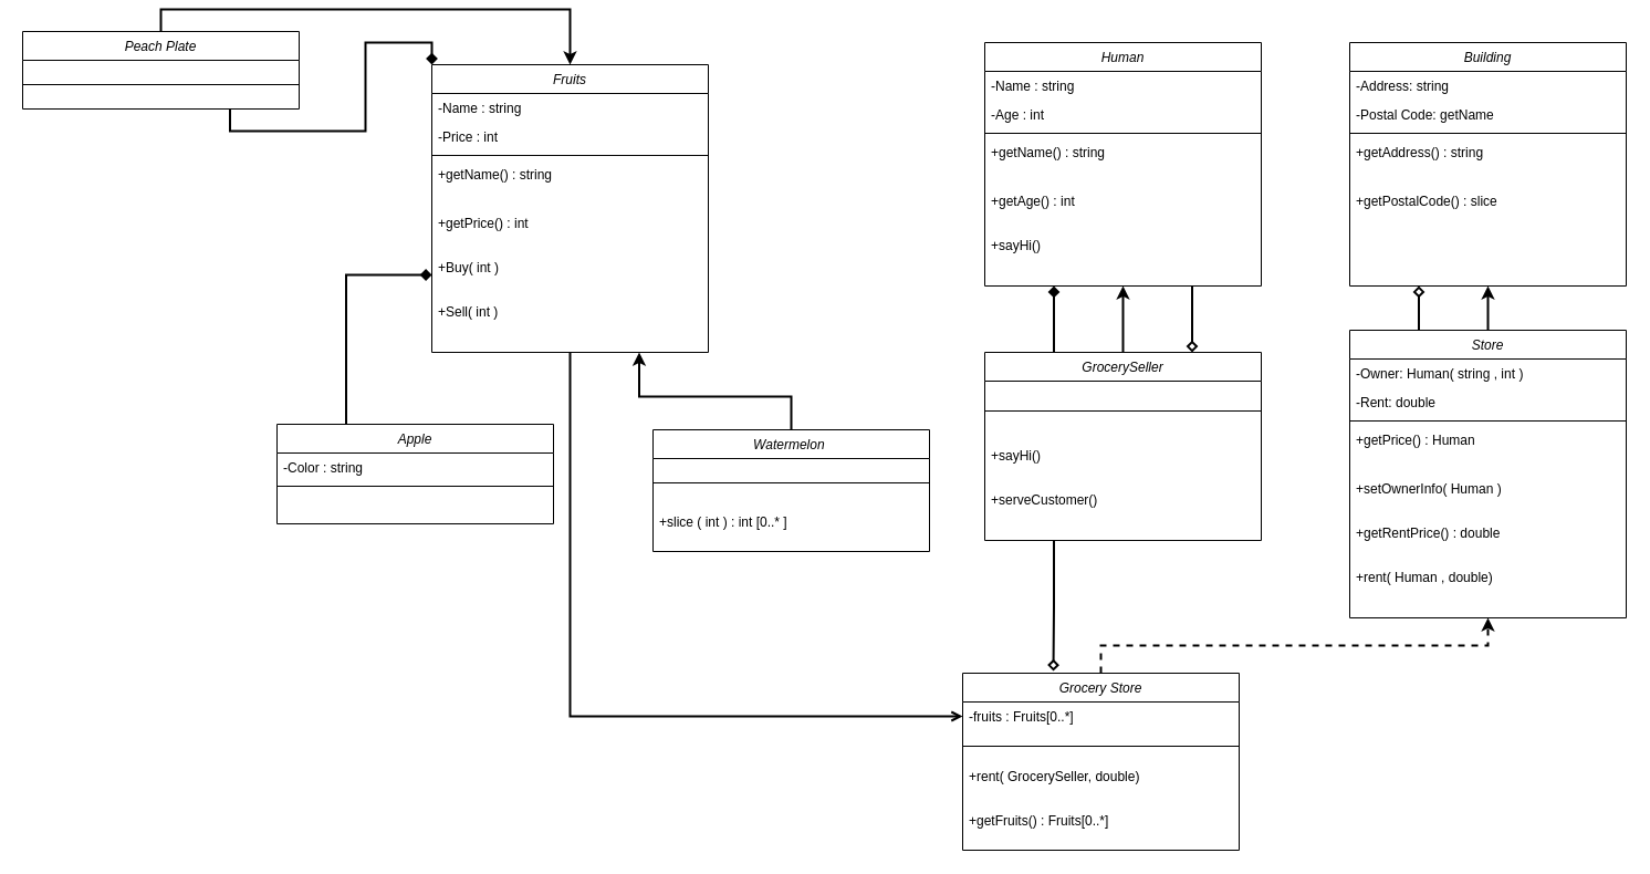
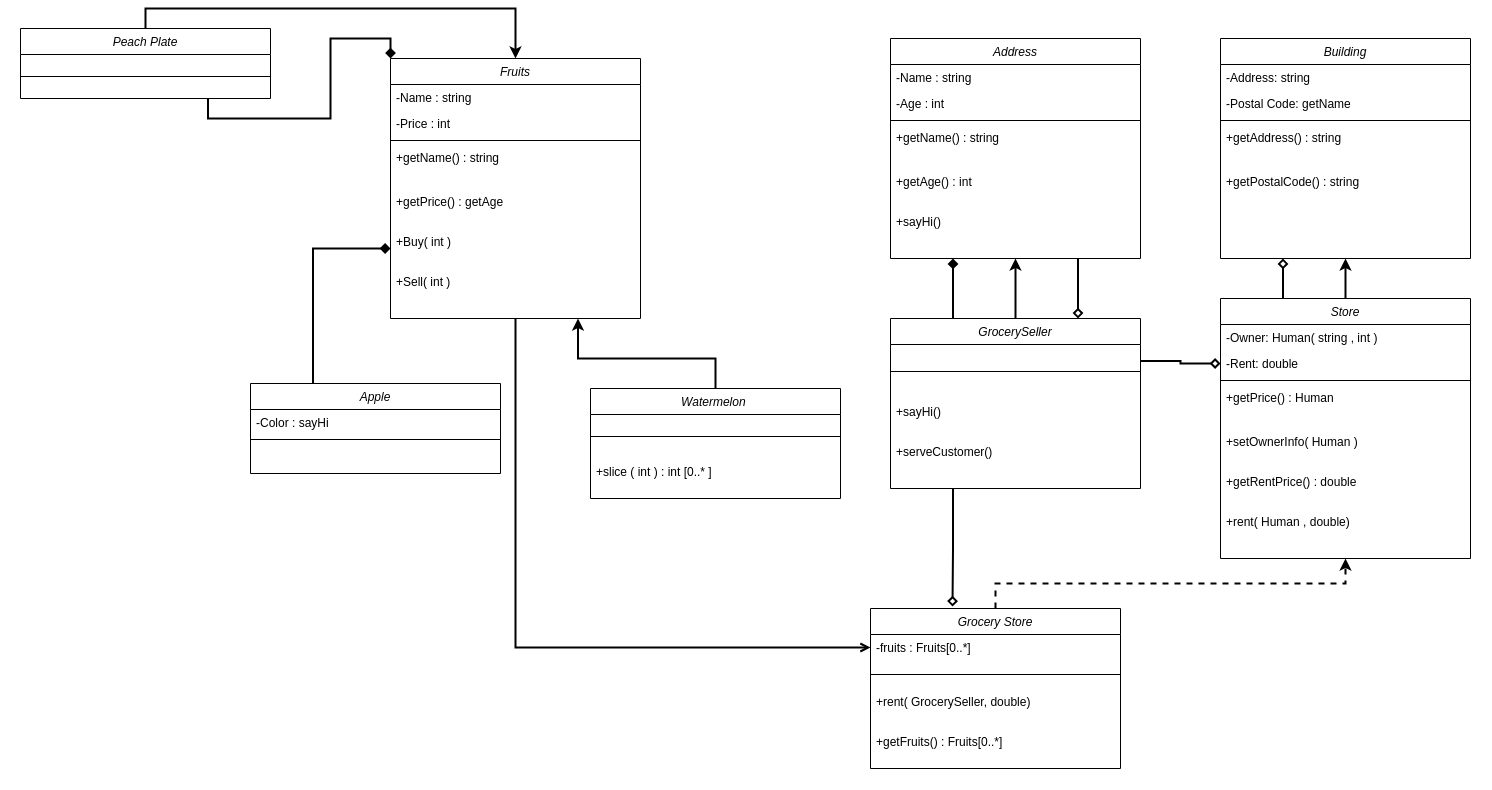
- <mxCell id="20" value="Human" style="swimlane;fontStyle=2;align=center;verticalAlign=top;childLayout=stackLayout;horizontal=1;startSize=26;horizontalStack=0;resizeParent=1;resizeLast=0;collapsible=1;marginBottom=0;rounded=0;shadow=0;strokeWidth=1;" parent="1" vertex="1"><mxGeometry x="890" y="30" width="250" height="220" as="geometry"><mxRectangle x="230" y="140" width="160" height="26" as="alternateBounds" /></mxGeometry></mxCell>
+ <mxCell id="20" value="Address" style="swimlane;fontStyle=2;align=center;verticalAlign=top;childLayout=stackLayout;horizontal=1;startSize=26;horizontalStack=0;resizeParent=1;resizeLast=0;collapsible=1;marginBottom=0;rounded=0;shadow=0;strokeWidth=1;" parent="1" vertex="1"><mxGeometry x="890" y="30" width="250" height="220" as="geometry"><mxRectangle x="230" y="140" width="160" height="26" as="alternateBounds" /></mxGeometry></mxCell>
- <mxCell id="39" value="+getPostalCode() : slice" style="text;align=left;verticalAlign=top;spacingLeft=4;spacingRight=4;overflow=hidden;rotatable=0;points=[[0,0.5],[1,0.5]];portConstraint=eastwest;shadow=0;" parent="34" vertex="1"><mxGeometry y="130" width="250" height="40" as="geometry" /></mxCell>
+ <mxCell id="39" value="+getPostalCode() : string" style="text;align=left;verticalAlign=top;spacingLeft=4;spacingRight=4;overflow=hidden;rotatable=0;points=[[0,0.5],[1,0.5]];portConstraint=eastwest;shadow=0;" parent="34" vertex="1"><mxGeometry y="130" width="250" height="40" as="geometry" /></mxCell>
- <mxCell id="8" value="+getPrice() : int " style="text;align=left;verticalAlign=top;spacingLeft=4;spacingRight=4;overflow=hidden;rotatable=0;points=[[0,0.5],[1,0.5]];portConstraint=eastwest;shadow=0;" parent="3" vertex="1"><mxGeometry y="130" width="250" height="40" as="geometry" /></mxCell>
+ <mxCell id="8" value="+getPrice() : getAge " style="text;align=left;verticalAlign=top;spacingLeft=4;spacingRight=4;overflow=hidden;rotatable=0;points=[[0,0.5],[1,0.5]];portConstraint=eastwest;shadow=0;" parent="3" vertex="1"><mxGeometry y="130" width="250" height="40" as="geometry" /></mxCell>
+ <mxCell id="29" style="edgeStyle=orthogonalEdgeStyle;rounded=0;orthogonalLoop=1;jettySize=auto;html=1;exitX=1;exitY=0.25;exitDx=0;exitDy=0;entryX=0;entryY=0.5;entryDx=0;entryDy=0;endArrow=diamond;endFill=0;strokeWidth=2;" parent="1" source="30" target="44" edge="1"><mxGeometry relative="1" as="geometry" /></mxCell>
- <mxCell id="13" value="-Color : string" style="text;align=left;verticalAlign=top;spacingLeft=4;spacingRight=4;overflow=hidden;rotatable=0;points=[[0,0.5],[1,0.5]];portConstraint=eastwest;" parent="12" vertex="1"><mxGeometry y="26" width="250" height="26" as="geometry" /></mxCell>
+ <mxCell id="13" value="-Color : sayHi" style="text;align=left;verticalAlign=top;spacingLeft=4;spacingRight=4;overflow=hidden;rotatable=0;points=[[0,0.5],[1,0.5]];portConstraint=eastwest;" parent="12" vertex="1"><mxGeometry y="26" width="250" height="26" as="geometry" /></mxCell>
